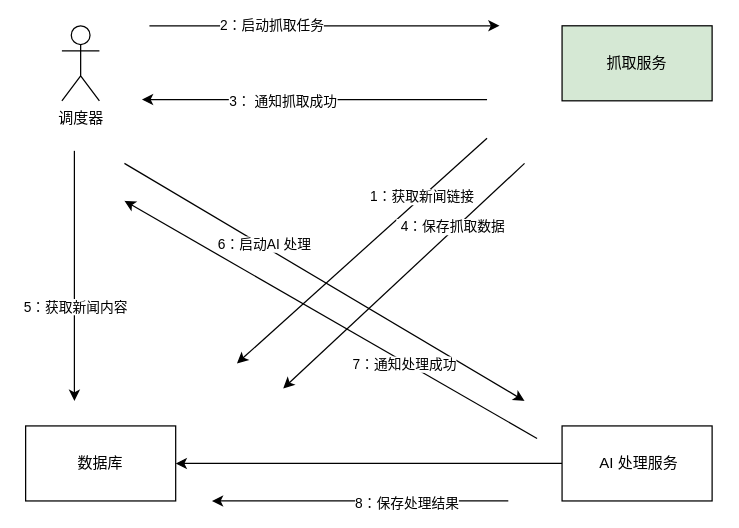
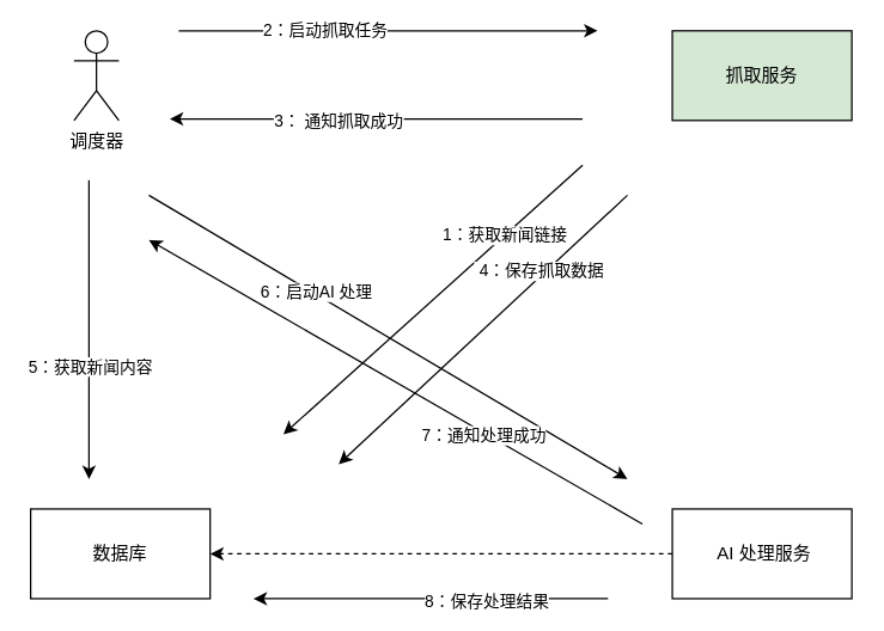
- <mxCell id="4" style="edgeStyle=orthogonalEdgeStyle;rounded=0;orthogonalLoop=1;jettySize=auto;html=1;entryX=1;entryY=0.5;entryDx=0;entryDy=0;" edge="1" parent="1" source="5" target="6"><mxGeometry relative="1" as="geometry" /></mxCell>
+ <mxCell id="4" style="edgeStyle=orthogonalEdgeStyle;rounded=0;orthogonalLoop=1;jettySize=auto;html=1;entryX=1;entryY=0.5;entryDx=0;entryDy=0;dashed=1;" edge="1" parent="1" source="5" target="6"><mxGeometry relative="1" as="geometry" /></mxCell>
